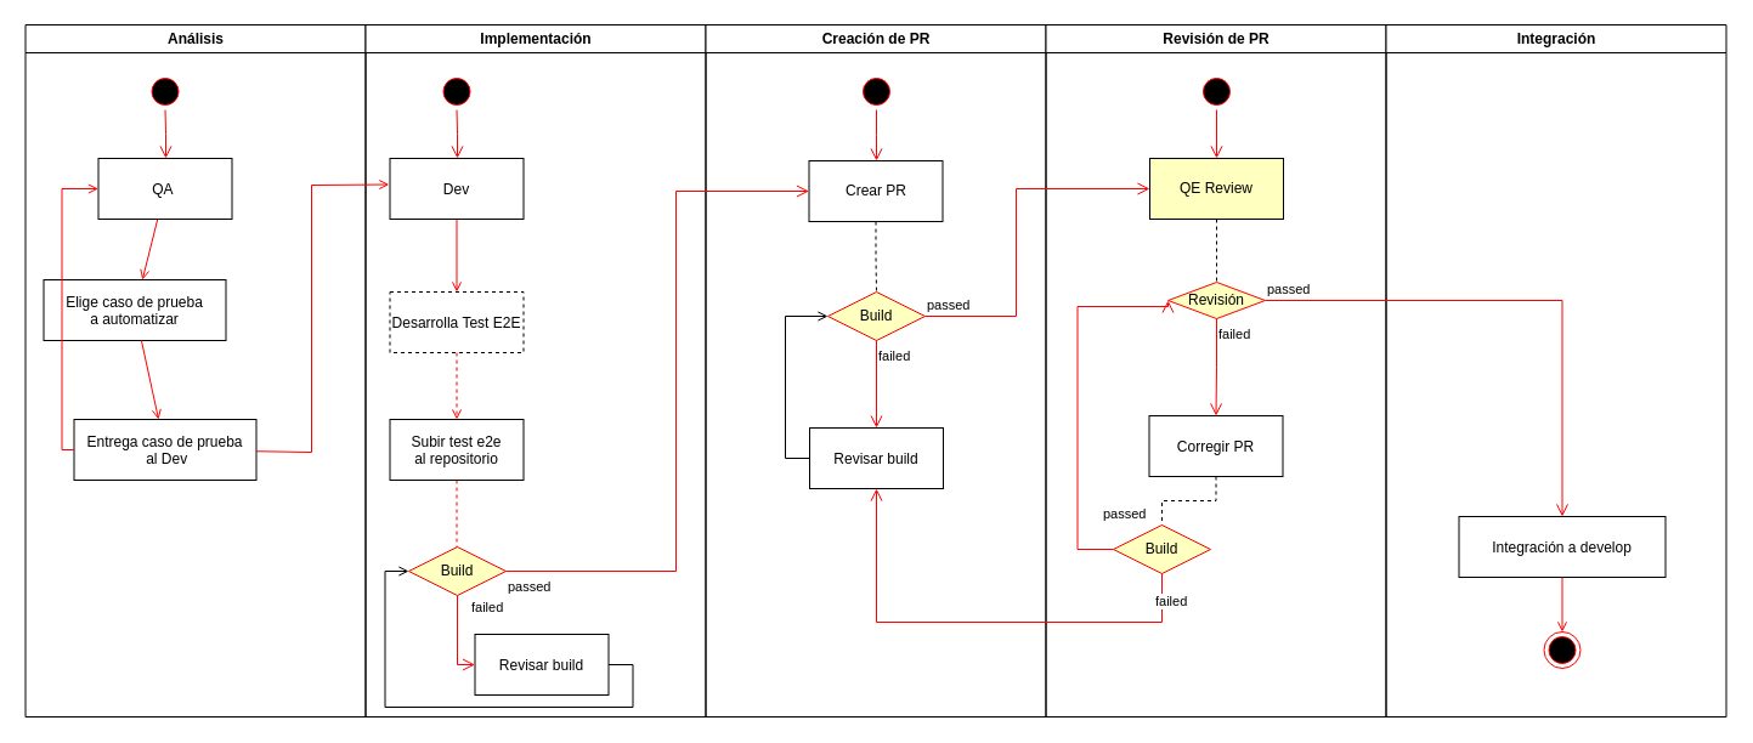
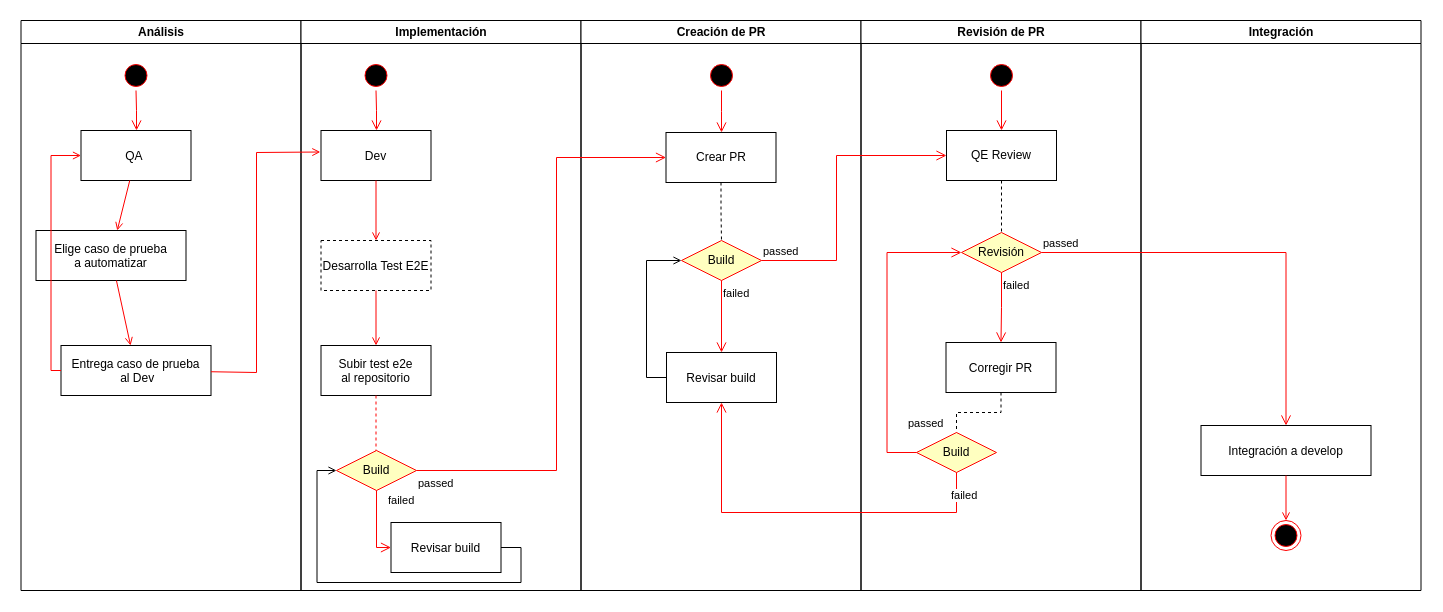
- <mxCell id="40" value="QE Review" style="html=1;whiteSpace=wrap;fillColor=#ffffc0;" vertex="1" parent="34"><mxGeometry x="85.5" y="110" width="110" height="50" as="geometry" /></mxCell>
+ <mxCell id="40" value="QE Review" style="html=1;whiteSpace=wrap;" vertex="1" parent="34"><mxGeometry x="85.5" y="110" width="110" height="50" as="geometry" /></mxCell>
- <mxCell id="41" value="Revisión" style="rhombus;whiteSpace=wrap;html=1;fontColor=#000000;fillColor=#ffffc0;strokeColor=#ff0000;" vertex="1" parent="34"><mxGeometry x="100.5" y="212" width="80" height="30" as="geometry" /></mxCell>
+ <mxCell id="41" value="Revisión" style="rhombus;whiteSpace=wrap;html=1;fontColor=#000000;fillColor=#ffffc0;strokeColor=#ff0000;" vertex="1" parent="34"><mxGeometry x="100.5" y="212" width="80" height="40" as="geometry" /></mxCell>
- <mxCell id="18" value="" style="endArrow=open;strokeColor=#FF0000;endFill=1;rounded=0;dashed=1;" parent="11" source="15" target="17" edge="1"><mxGeometry relative="1" as="geometry" /></mxCell>
+ <mxCell id="18" value="" style="endArrow=open;strokeColor=#FF0000;endFill=1;rounded=0" parent="11" source="15" target="17" edge="1"><mxGeometry relative="1" as="geometry" /></mxCell>
